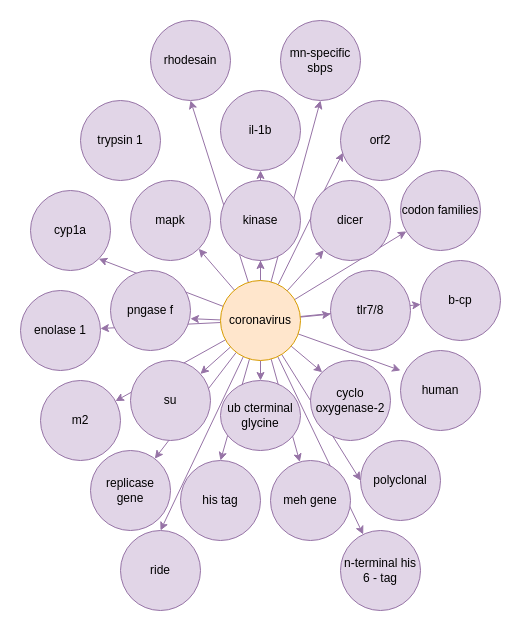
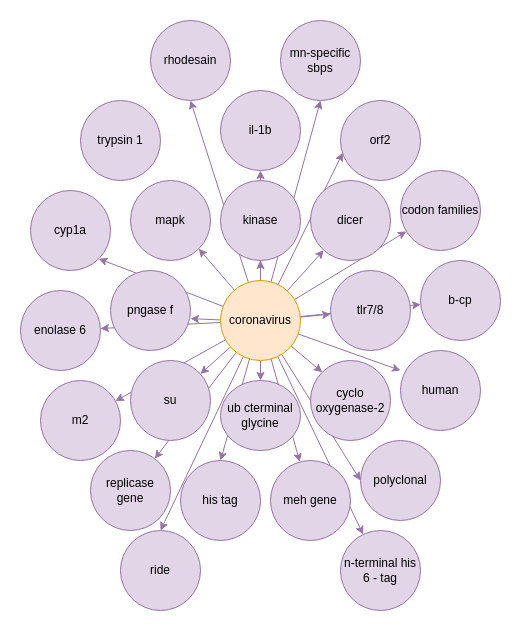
- <mxCell id="41" value="enolase 1" style="ellipse;whiteSpace=wrap;html=1;aspect=fixed;fillColor=#e1d5e7;strokeColor=#9673a6;" vertex="1" parent="1"><mxGeometry x="20" y="290" width="80" height="80" as="geometry" /></mxCell>
+ <mxCell id="41" value="enolase 6" style="ellipse;whiteSpace=wrap;html=1;aspect=fixed;fillColor=#e1d5e7;strokeColor=#9673a6;" vertex="1" parent="1"><mxGeometry x="20" y="290" width="80" height="80" as="geometry" /></mxCell>
